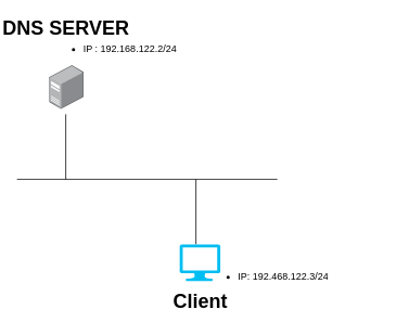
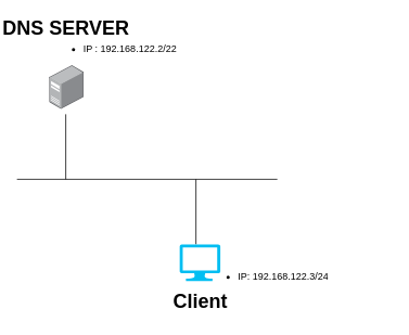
- <mxCell id="9" value="&lt;ul&gt;&lt;li&gt;IP : 192.168.122.2/24&lt;/li&gt;&lt;/ul&gt;" style="text;strokeColor=none;fillColor=none;html=1;whiteSpace=wrap;verticalAlign=middle;overflow=hidden;" vertex="1" parent="1"><mxGeometry x="60" y="20" width="190" height="80" as="geometry" /></mxCell>
+ <mxCell id="9" value="&lt;ul&gt;&lt;li&gt;IP : 192.168.122.2/22&lt;/li&gt;&lt;/ul&gt;" style="text;strokeColor=none;fillColor=none;html=1;whiteSpace=wrap;verticalAlign=middle;overflow=hidden;" vertex="1" parent="1"><mxGeometry x="60" y="20" width="190" height="80" as="geometry" /></mxCell>
- <mxCell id="10" value="&lt;ul&gt;&lt;li&gt;IP: 192.468.122.3/24&lt;/li&gt;&lt;/ul&gt;" style="text;strokeColor=none;fillColor=none;html=1;whiteSpace=wrap;verticalAlign=middle;overflow=hidden;" vertex="1" parent="1"><mxGeometry x="250" y="300" width="230" height="80" as="geometry" /></mxCell>
+ <mxCell id="10" value="&lt;ul&gt;&lt;li&gt;IP: 192.168.122.3/24&lt;/li&gt;&lt;/ul&gt;" style="text;strokeColor=none;fillColor=none;html=1;whiteSpace=wrap;verticalAlign=middle;overflow=hidden;" vertex="1" parent="1"><mxGeometry x="250" y="300" width="230" height="80" as="geometry" /></mxCell>
